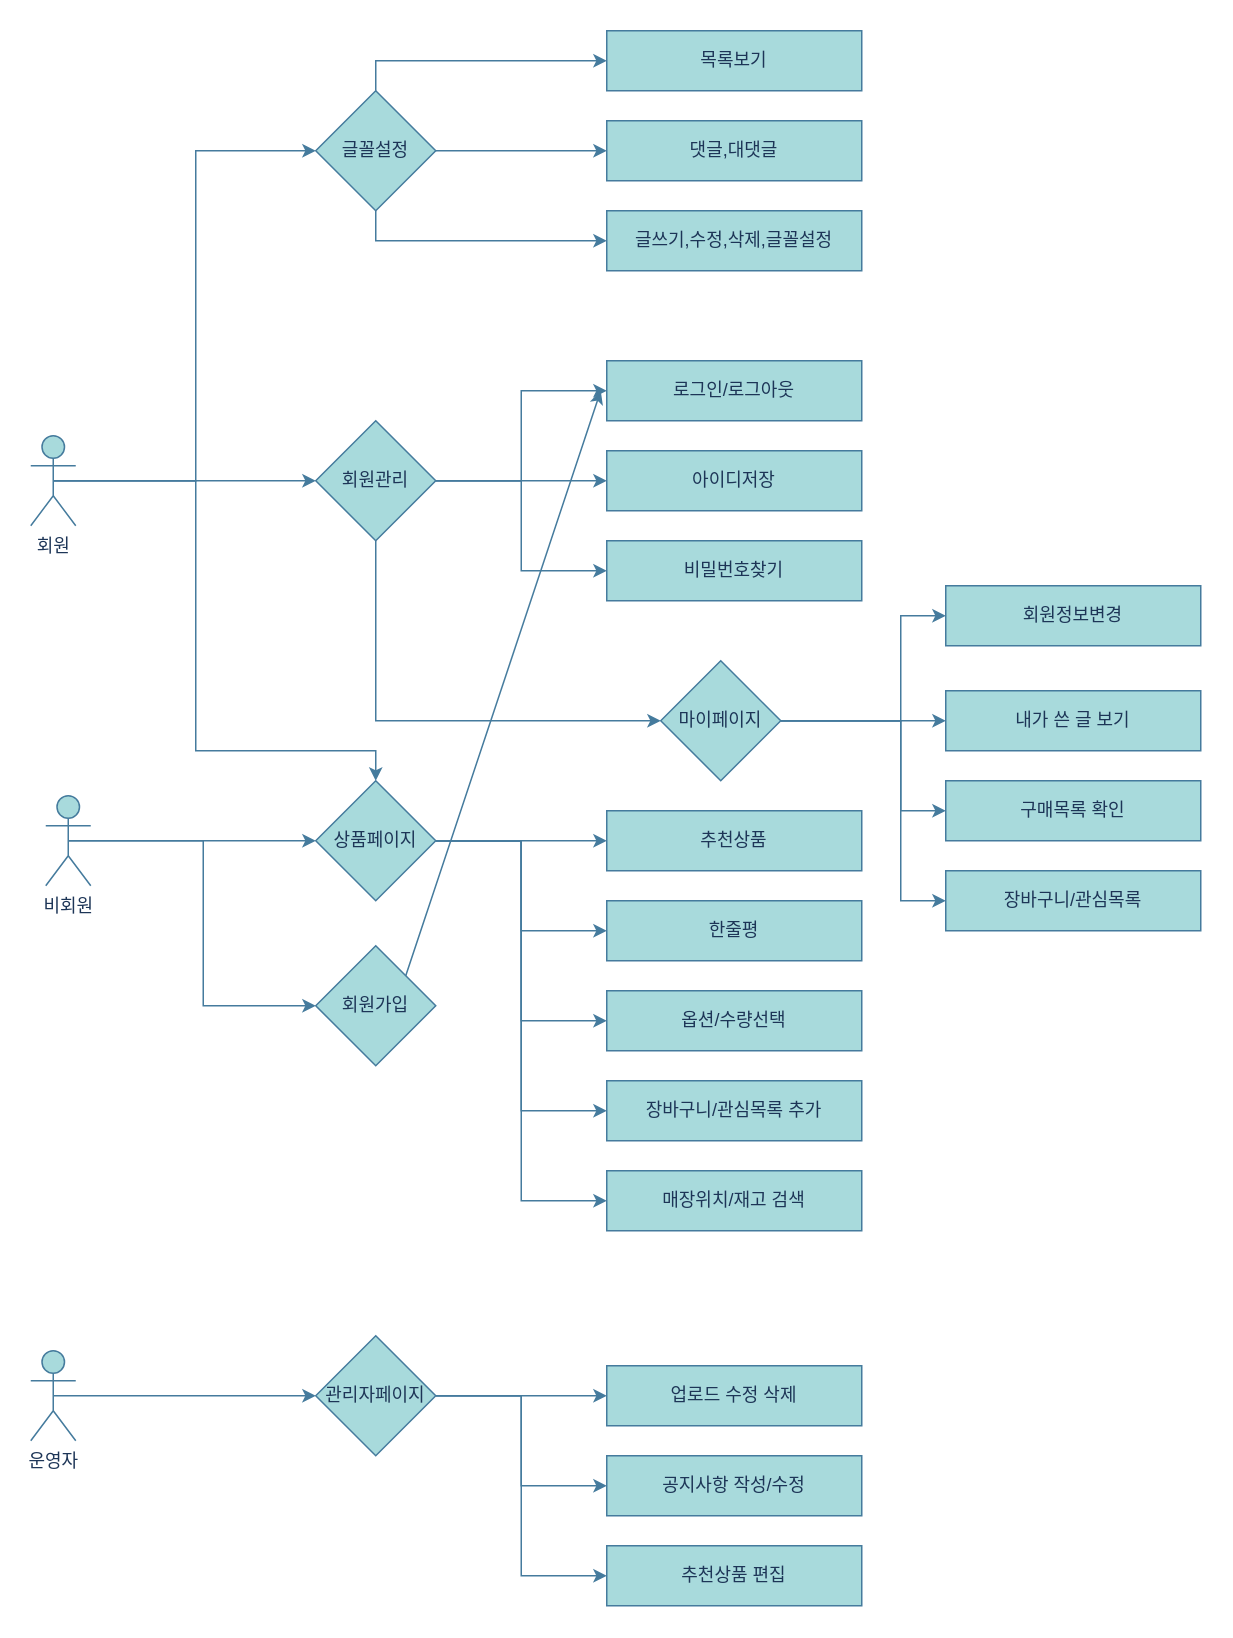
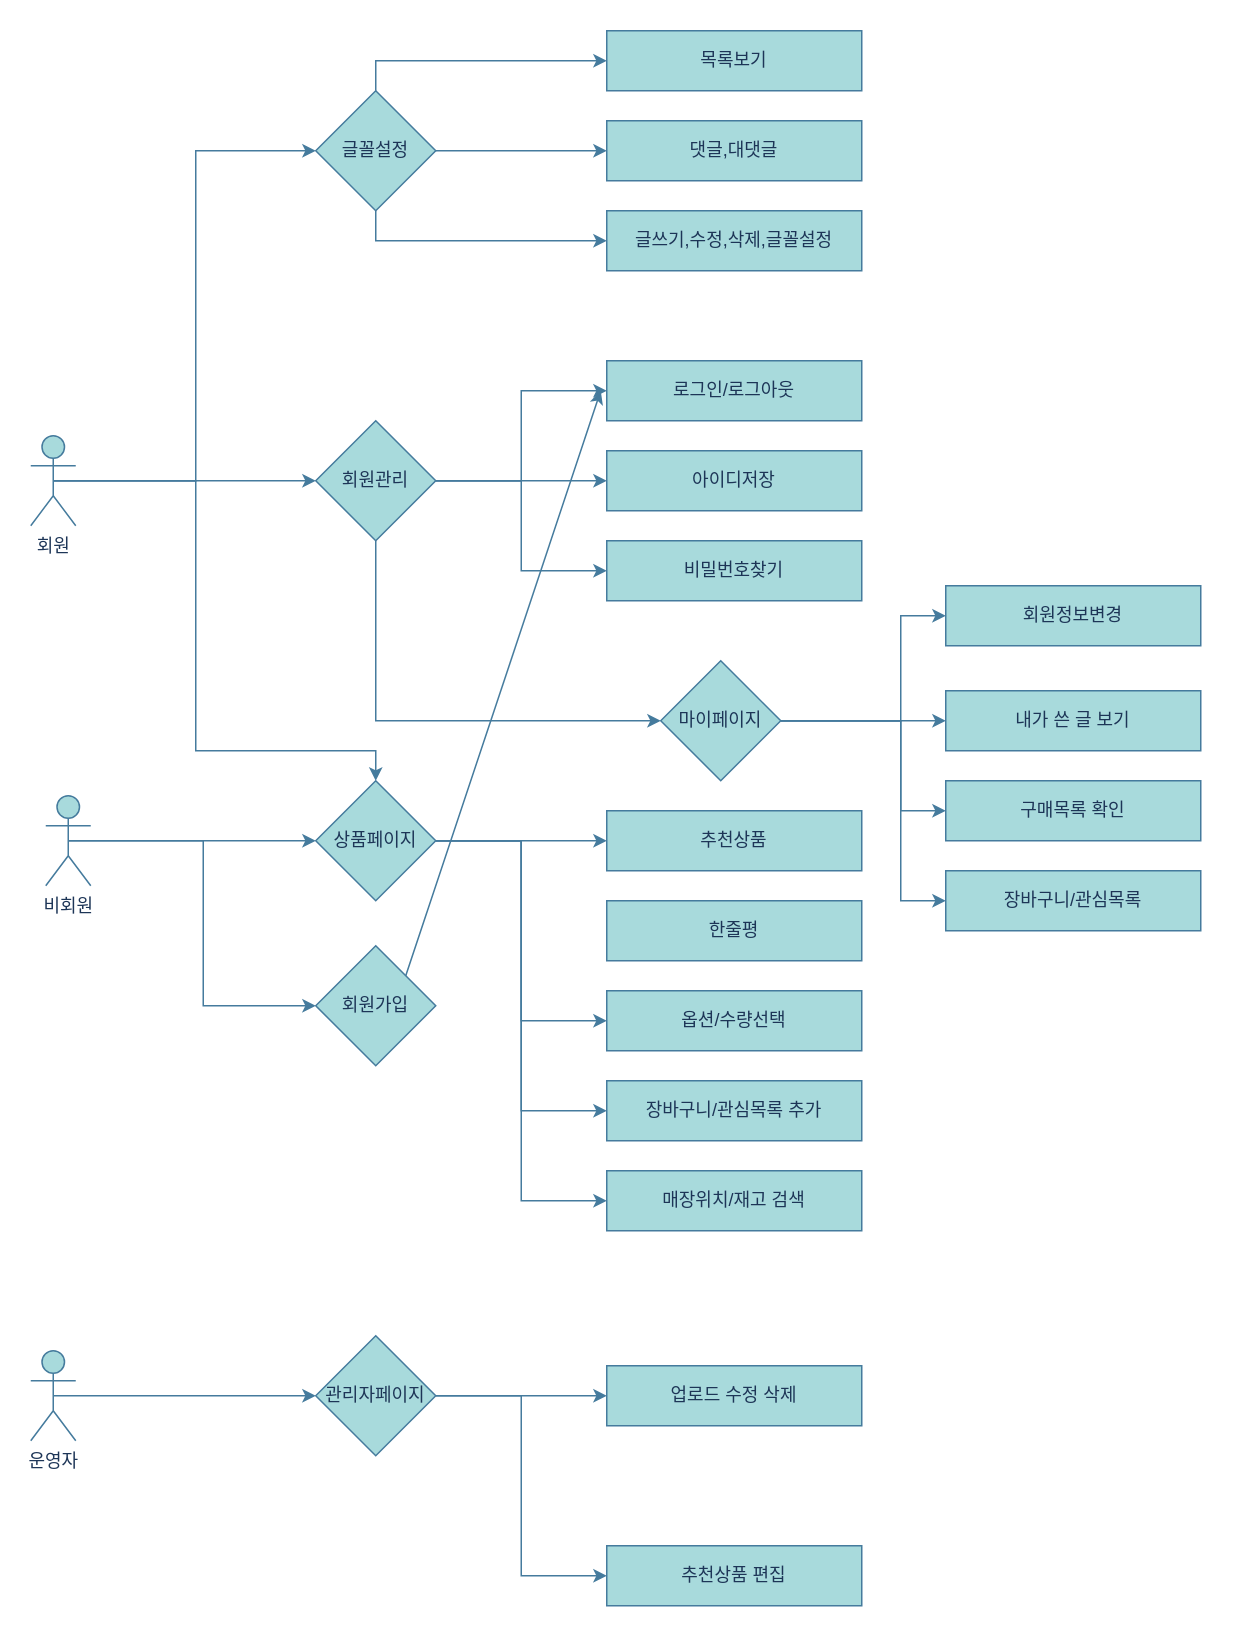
- <mxCell id="21" style="edgeStyle=orthogonalEdgeStyle;rounded=0;orthogonalLoop=1;jettySize=auto;html=1;exitX=1;exitY=0.5;exitDx=0;exitDy=0;entryX=0;entryY=0.5;entryDx=0;entryDy=0;labelBackgroundColor=none;strokeColor=#457B9D;fontColor=default;" edge="1" parent="1" source="25" target="42"><mxGeometry relative="1" as="geometry" /></mxCell>
- <mxCell id="27" style="edgeStyle=orthogonalEdgeStyle;rounded=0;orthogonalLoop=1;jettySize=auto;html=1;exitX=1;exitY=0.5;exitDx=0;exitDy=0;entryX=0;entryY=0.5;entryDx=0;entryDy=0;labelBackgroundColor=none;strokeColor=#457B9D;fontColor=default;" edge="1" parent="1" source="29" target="48"><mxGeometry relative="1" as="geometry" /></mxCell>
- <mxCell id="48" value="공지사항 작성/수정" style="rounded=0;whiteSpace=wrap;html=1;labelBackgroundColor=none;fillColor=#A8DADC;strokeColor=#457B9D;fontColor=#1D3557;" vertex="1" parent="1"><mxGeometry x="404" y="970" width="170" height="40" as="geometry" /></mxCell>
